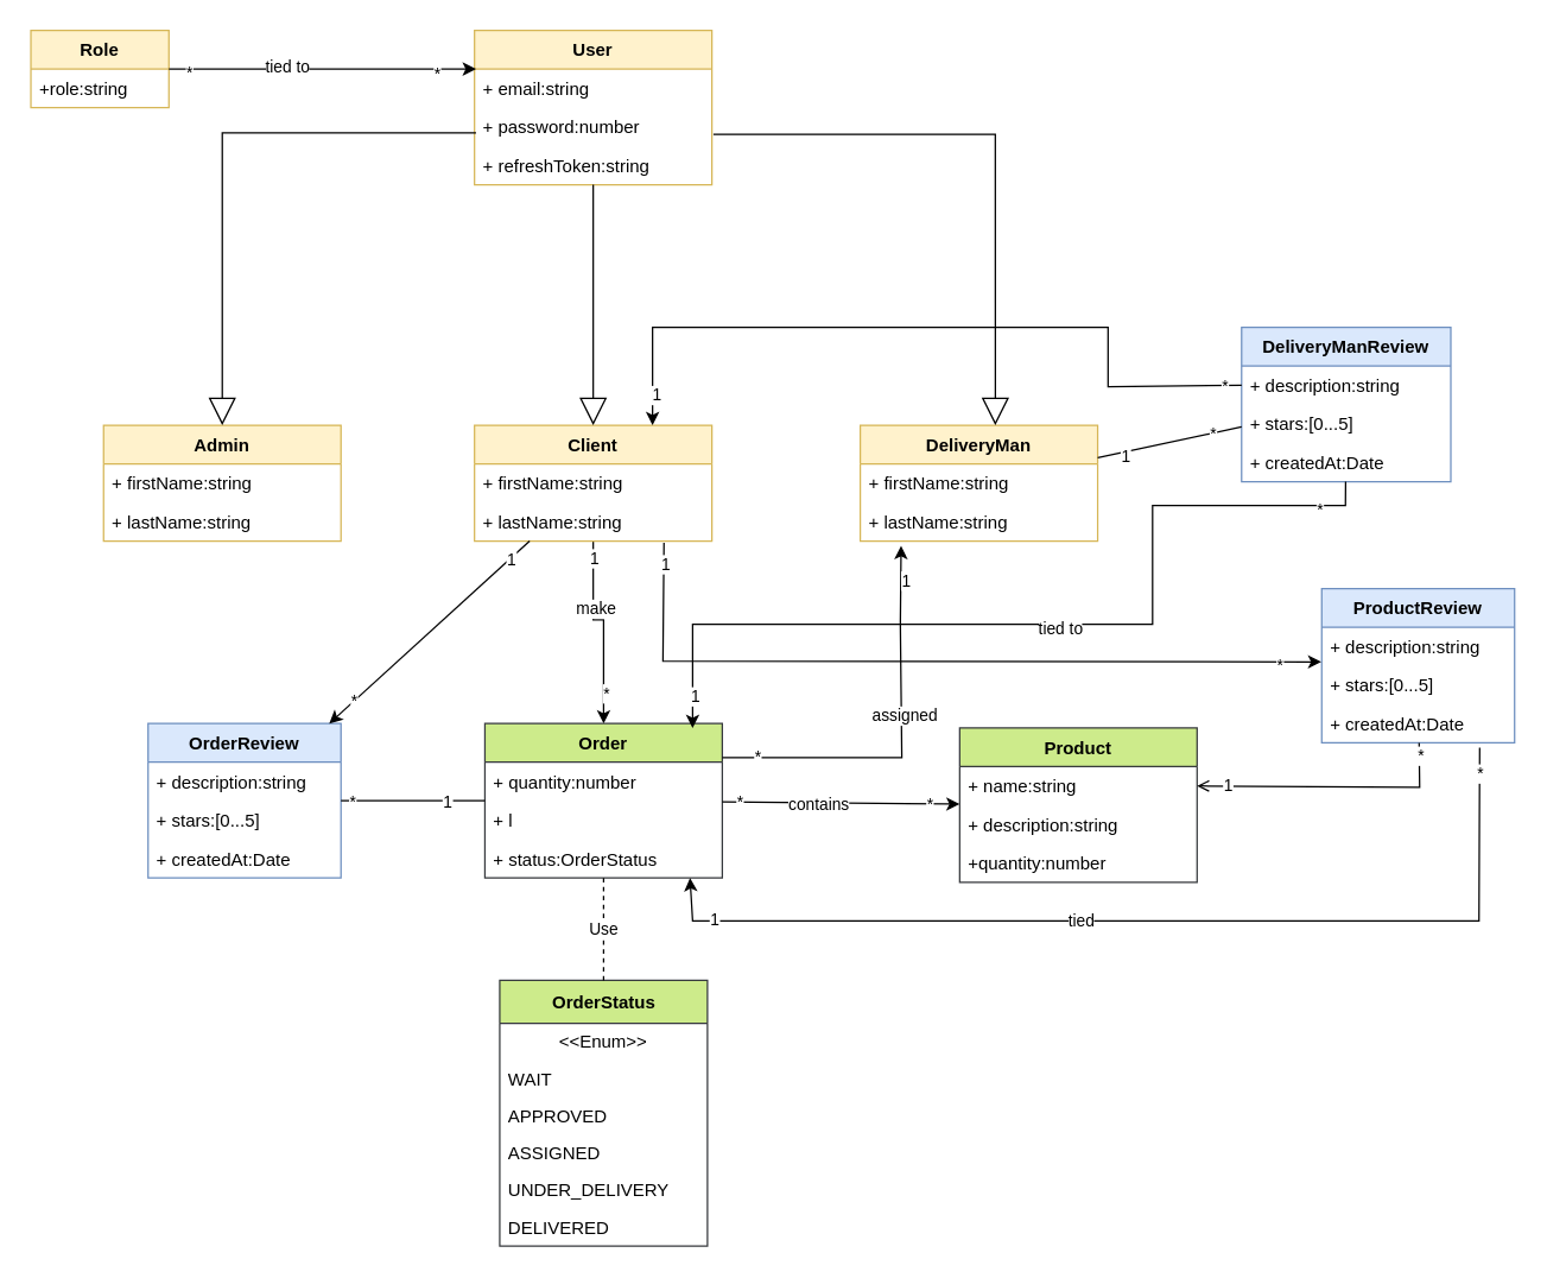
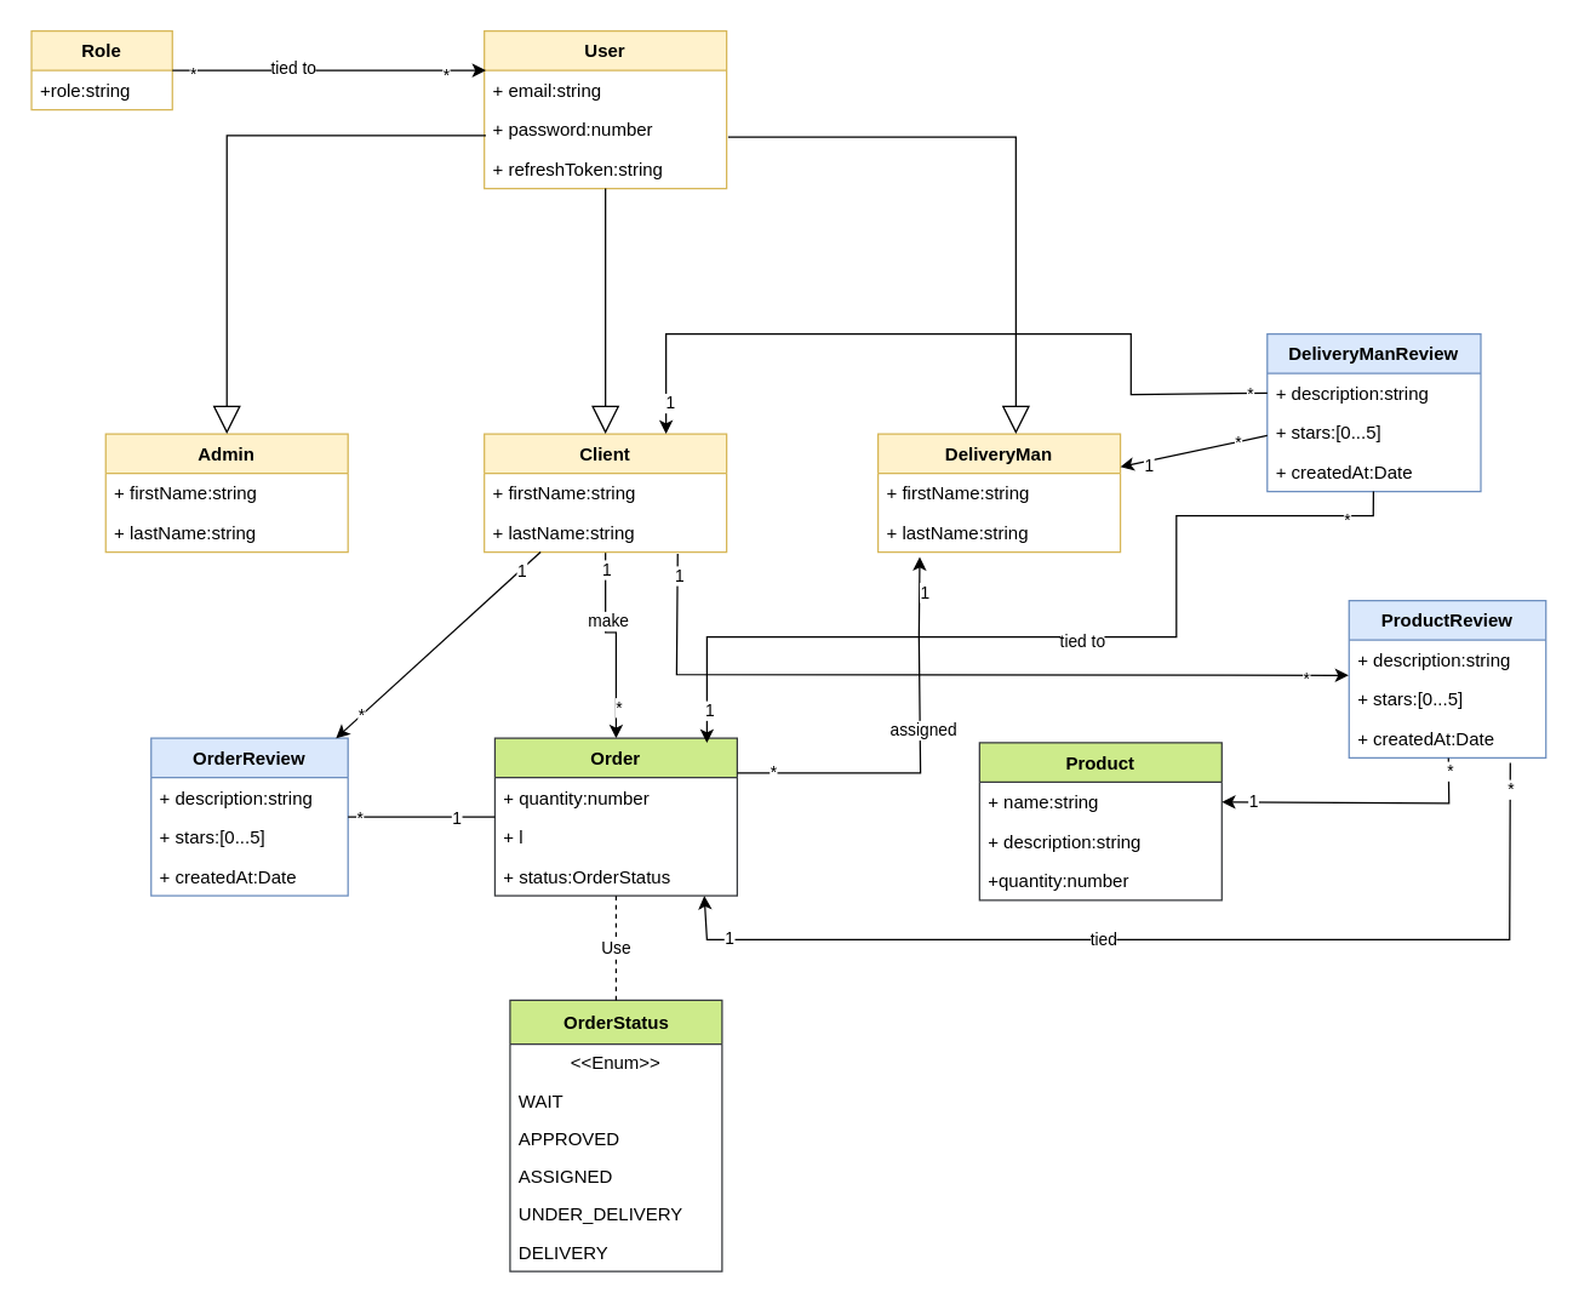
- <mxCell id="80" value="" style="endArrow=none;html=1;rounded=0;" parent="1" source="76" target="16" edge="1"><mxGeometry width="50" height="50" relative="1" as="geometry"><mxPoint x="821.073" y="310" as="sourcePoint" /><mxPoint x="686.003" y="433" as="targetPoint" /></mxGeometry></mxCell>
+ <mxCell id="80" value="" style="endArrow=classic;html=1;rounded=0;" parent="1" source="76" target="16" edge="1"><mxGeometry width="50" height="50" relative="1" as="geometry"><mxPoint x="821.073" y="310" as="sourcePoint" /><mxPoint x="686.003" y="433" as="targetPoint" /></mxGeometry></mxCell>
- <mxCell id="69" value="" style="endArrow=open;html=1;rounded=0;entryX=1;entryY=0.5;entryDx=0;entryDy=0;" parent="1" source="62" target="33" edge="1"><mxGeometry width="50" height="50" relative="1" as="geometry"><mxPoint x="991.073" y="550" as="sourcePoint" /><mxPoint x="856.003" y="673" as="targetPoint" /><Array as="points"><mxPoint x="956" y="530" /></Array></mxGeometry></mxCell>
+ <mxCell id="69" value="" style="endArrow=classic;html=1;rounded=0;entryX=1;entryY=0.5;entryDx=0;entryDy=0;" parent="1" source="62" target="33" edge="1"><mxGeometry width="50" height="50" relative="1" as="geometry"><mxPoint x="991.073" y="550" as="sourcePoint" /><mxPoint x="856.003" y="673" as="targetPoint" /><Array as="points"><mxPoint x="956" y="530" /></Array></mxGeometry></mxCell>
- <mxCell id="36" value="" style="endArrow=classic;html=1;rounded=0;" parent="1" source="28" target="32" edge="1"><mxGeometry width="50" height="50" relative="1" as="geometry"><mxPoint x="576" y="510" as="sourcePoint" /><mxPoint x="616" y="510" as="targetPoint" /></mxGeometry></mxCell>
- <mxCell id="37" value="*" style="edgeLabel;html=1;align=center;verticalAlign=middle;resizable=0;points=[];" parent="36" vertex="1" connectable="0"><mxGeometry x="0.75" relative="1" as="geometry"><mxPoint as="offset" /></mxGeometry></mxCell>
- <mxCell id="38" value="*" style="edgeLabel;html=1;align=center;verticalAlign=middle;resizable=0;points=[];" parent="36" vertex="1" connectable="0"><mxGeometry x="-0.85" relative="1" as="geometry"><mxPoint as="offset" /></mxGeometry></mxCell>
- <mxCell id="39" value="contains" style="edgeLabel;html=1;align=center;verticalAlign=middle;resizable=0;points=[];" parent="36" vertex="1" connectable="0"><mxGeometry x="-0.188" y="-1" relative="1" as="geometry"><mxPoint as="offset" /></mxGeometry></mxCell>
- <mxCell id="50" value="DELIVERED" style="text;html=1;strokeColor=none;fillColor=none;align=left;verticalAlign=middle;spacingLeft=4;spacingRight=4;overflow=hidden;rotatable=0;points=[[0,0.5],[1,0.5]];portConstraint=eastwest;" parent="44" vertex="1"><mxGeometry y="154" width="140" height="25" as="geometry" /></mxCell>
+ <mxCell id="50" value="DELIVERY" style="text;html=1;strokeColor=none;fillColor=none;align=left;verticalAlign=middle;spacingLeft=4;spacingRight=4;overflow=hidden;rotatable=0;points=[[0,0.5],[1,0.5]];portConstraint=eastwest;" parent="44" vertex="1"><mxGeometry y="154" width="140" height="25" as="geometry" /></mxCell>
